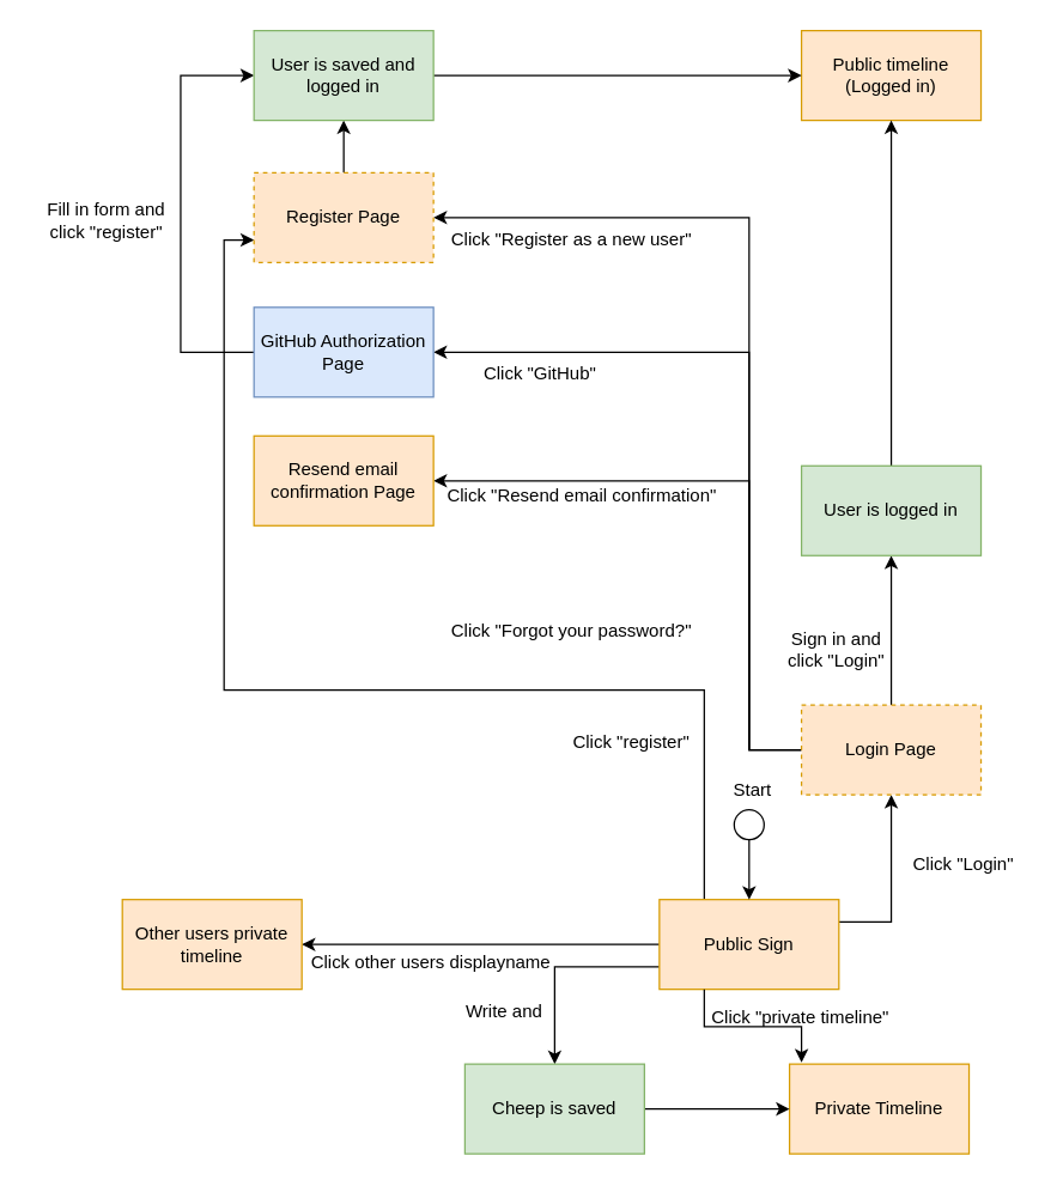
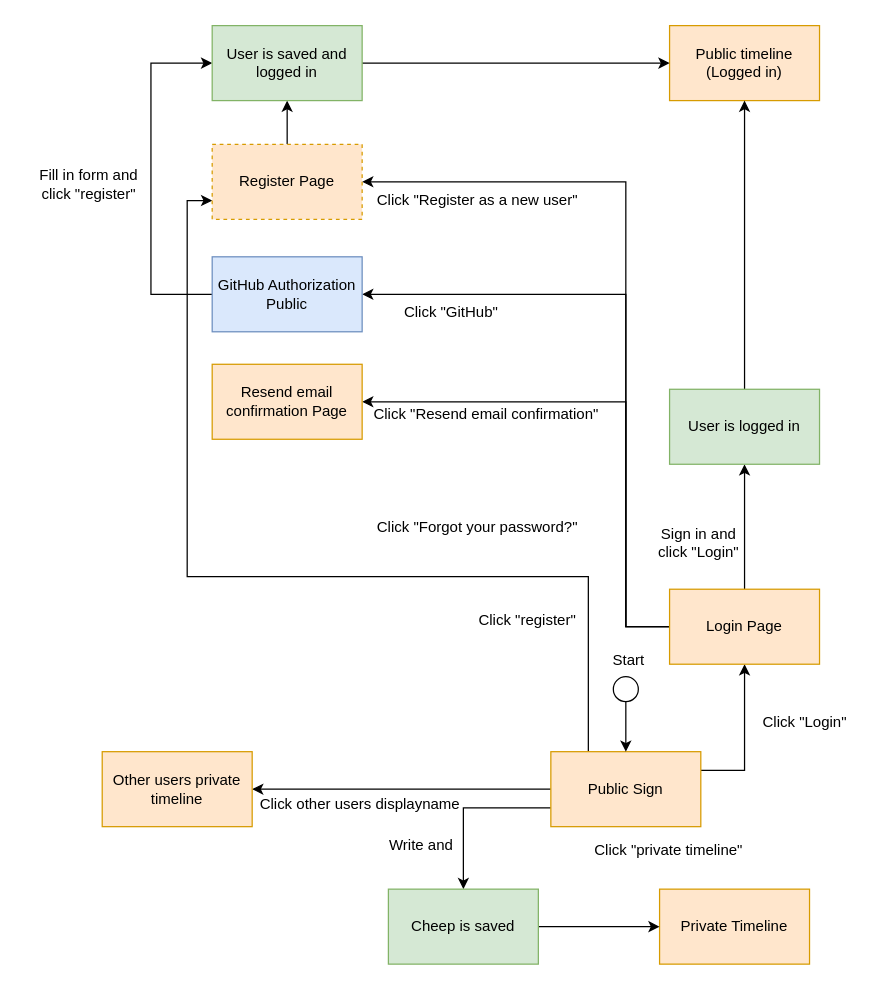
- <mxCell id="30" value="GitHub Authorization Page" style="rounded=0;whiteSpace=wrap;html=1;fillColor=#dae8fc;strokeColor=#6c8ebf;" parent="1" vertex="1"><mxGeometry x="169" y="205" width="120" height="60" as="geometry" /></mxCell>
+ <mxCell id="30" value="GitHub Authorization Public" style="rounded=0;whiteSpace=wrap;html=1;fillColor=#dae8fc;strokeColor=#6c8ebf;" parent="1" vertex="1"><mxGeometry x="169" y="205" width="120" height="60" as="geometry" /></mxCell>
- <mxCell id="23" value="Login Page" style="rounded=0;whiteSpace=wrap;html=1;fillColor=#ffe6cc;strokeColor=#d79b00;dashed=1;" parent="1" vertex="1"><mxGeometry x="535" y="471" width="120" height="60" as="geometry" /></mxCell>
+ <mxCell id="23" value="Login Page" style="rounded=0;whiteSpace=wrap;html=1;fillColor=#ffe6cc;strokeColor=#d79b00;" parent="1" vertex="1"><mxGeometry x="535" y="471" width="120" height="60" as="geometry" /></mxCell>
- <mxCell id="18" style="edgeStyle=orthogonalEdgeStyle;rounded=0;orthogonalLoop=1;jettySize=auto;html=1;exitX=0.25;exitY=1;exitDx=0;exitDy=0;entryX=0.067;entryY=-0.017;entryDx=0;entryDy=0;entryPerimeter=0;" parent="1" source="6" target="11" edge="1"><mxGeometry relative="1" as="geometry" /></mxCell>
